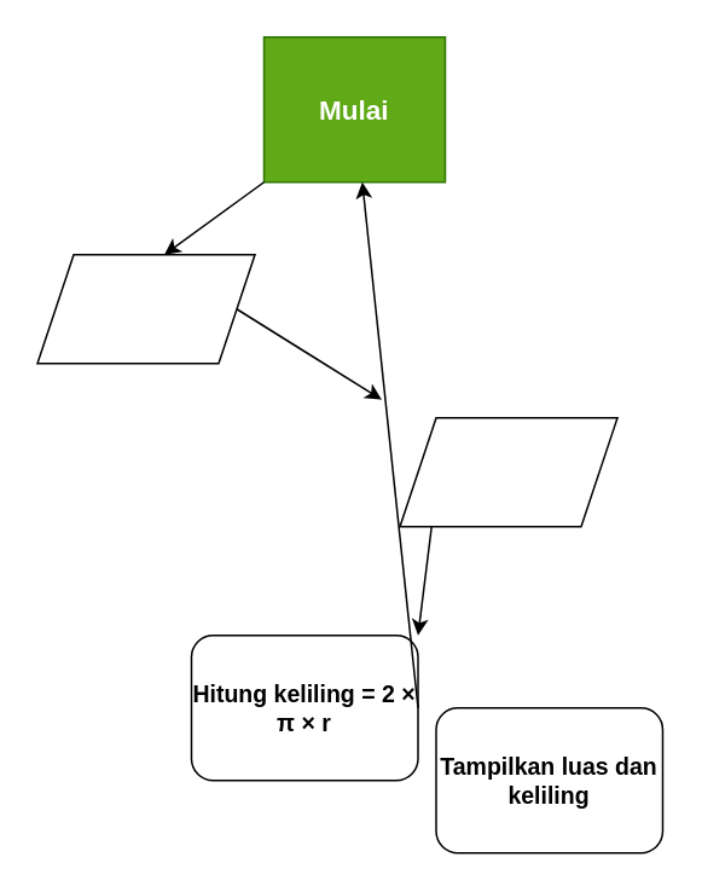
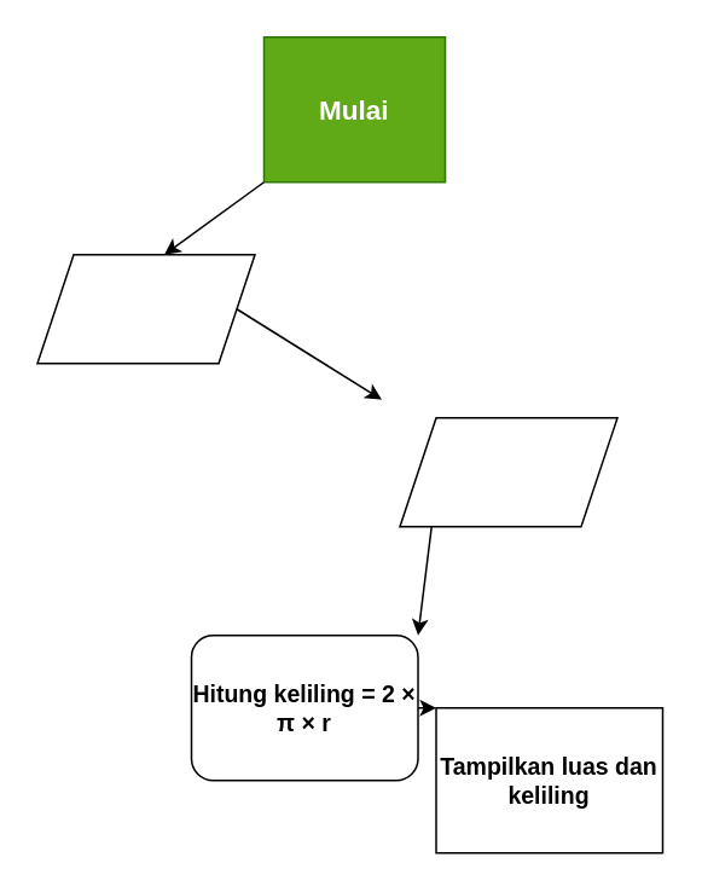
- <mxCell id="8" value="" style="endArrow=classic;html=1;exitX=1;exitY=0.5;exitDx=0;exitDy=0;" parent="1" source="5" target="2" edge="1"><mxGeometry width="50" height="50" relative="1" as="geometry"><mxPoint x="160" y="370" as="sourcePoint" /><mxPoint x="210" y="320" as="targetPoint" /></mxGeometry></mxCell>
+ <mxCell id="8" value="" style="endArrow=classic;html=1;entryX=0;entryY=0;entryDx=0;entryDy=0;exitX=1;exitY=0.5;exitDx=0;exitDy=0;" parent="1" source="5" target="6" edge="1"><mxGeometry width="50" height="50" relative="1" as="geometry"><mxPoint x="160" y="370" as="sourcePoint" /><mxPoint x="210" y="320" as="targetPoint" /></mxGeometry></mxCell>
- <mxCell id="6" value="&lt;b&gt;&lt;font style=&quot;font-size: 13px;&quot;&gt;Tampilkan luas dan keliling&lt;/font&gt;&lt;/b&gt;" style="rounded=1;whiteSpace=wrap;html=1;" parent="1" vertex="1"><mxGeometry x="240" y="390" width="125" height="80" as="geometry" /></mxCell>
+ <mxCell id="6" value="&lt;b&gt;&lt;font style=&quot;font-size: 13px;&quot;&gt;Tampilkan luas dan keliling&lt;/font&gt;&lt;/b&gt;" style="whiteSpace=wrap;html=1;rounded=0;" parent="1" vertex="1"><mxGeometry x="240" y="390" width="125" height="80" as="geometry" /></mxCell>
